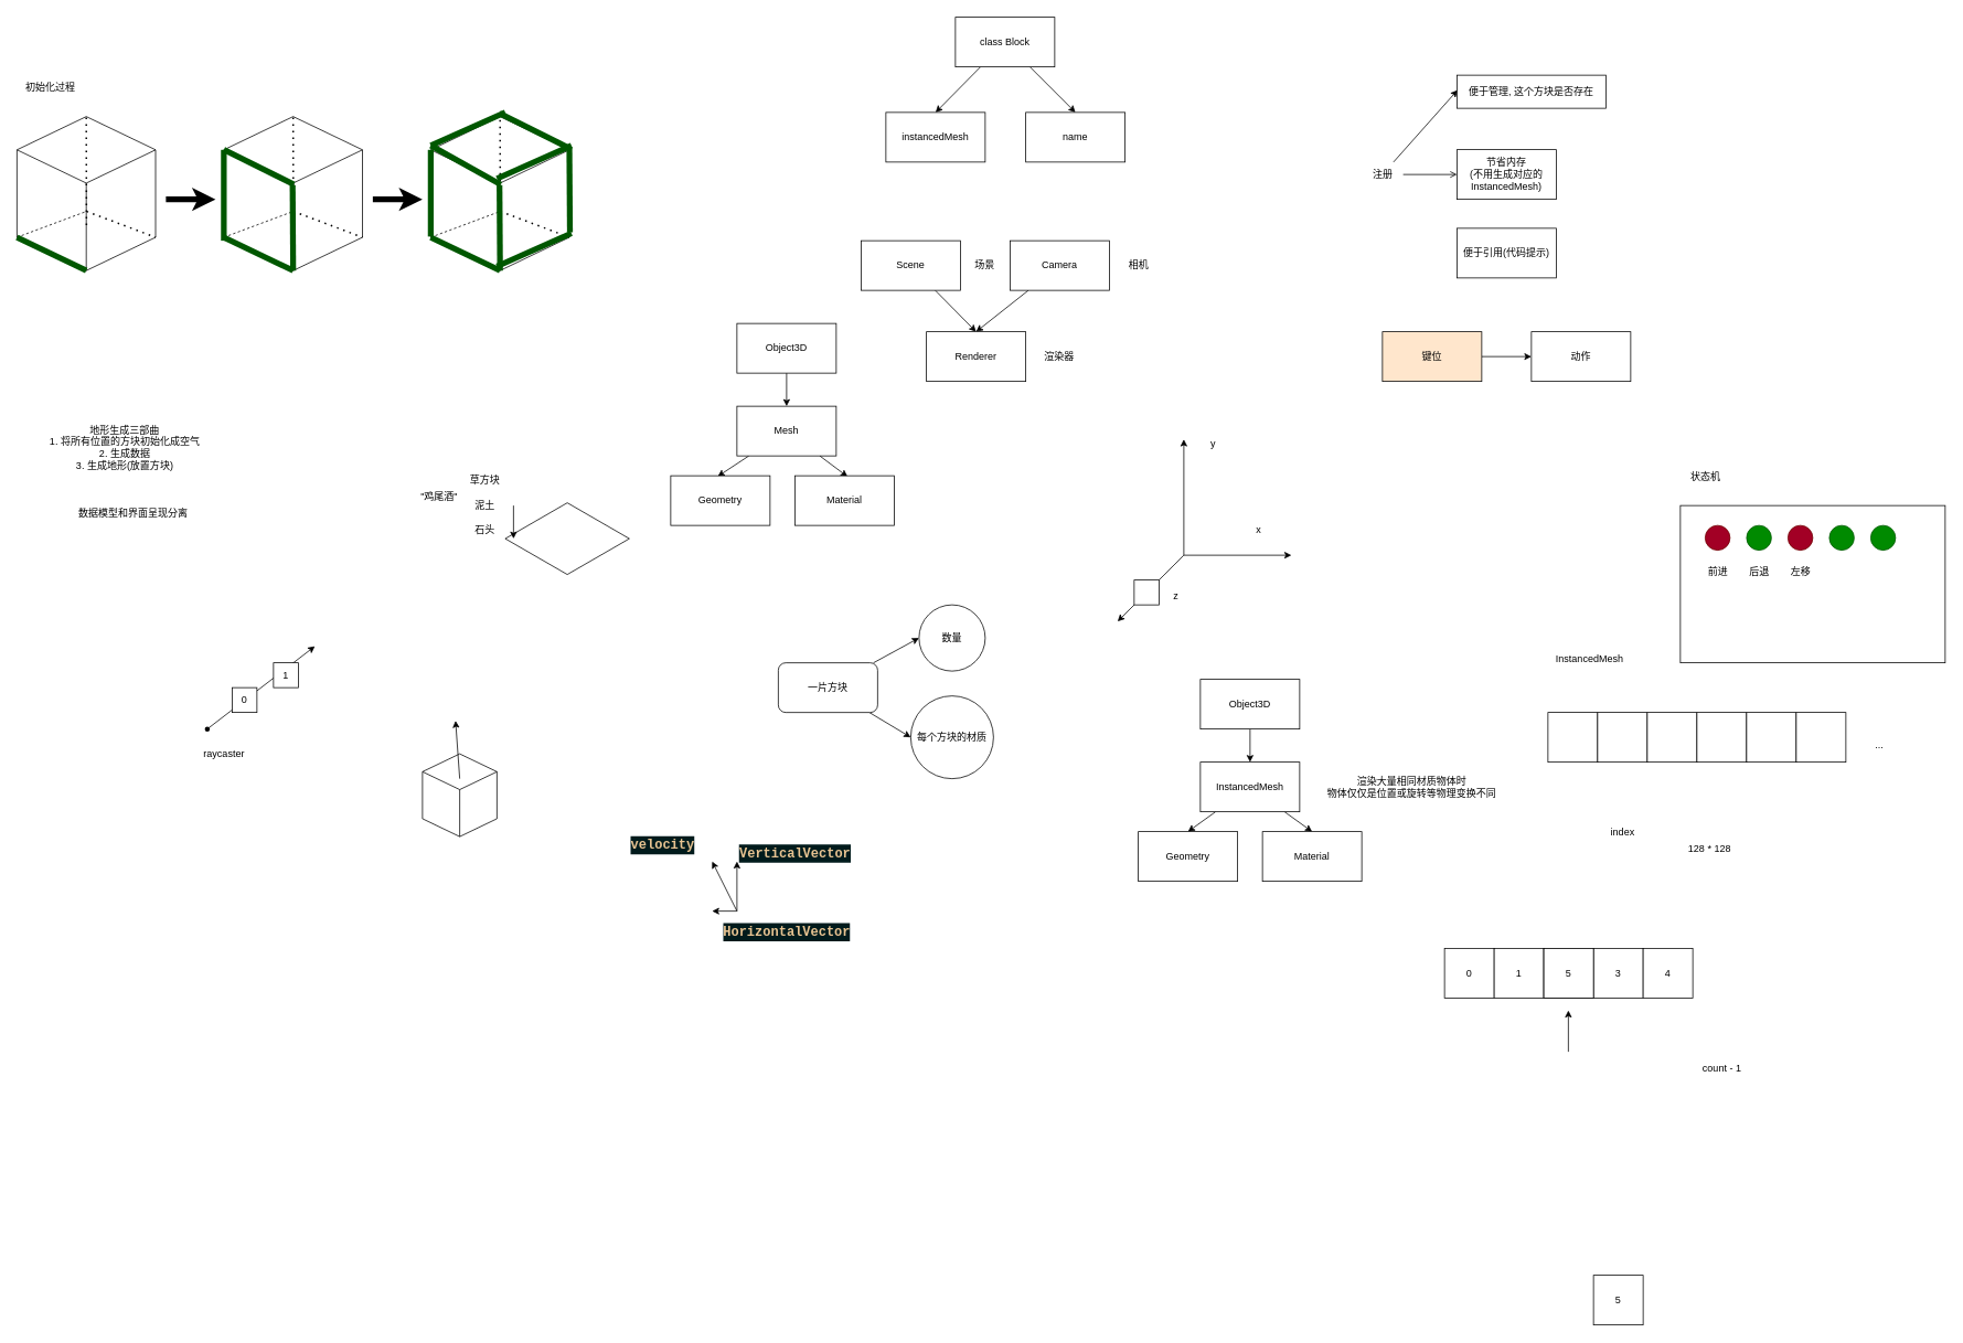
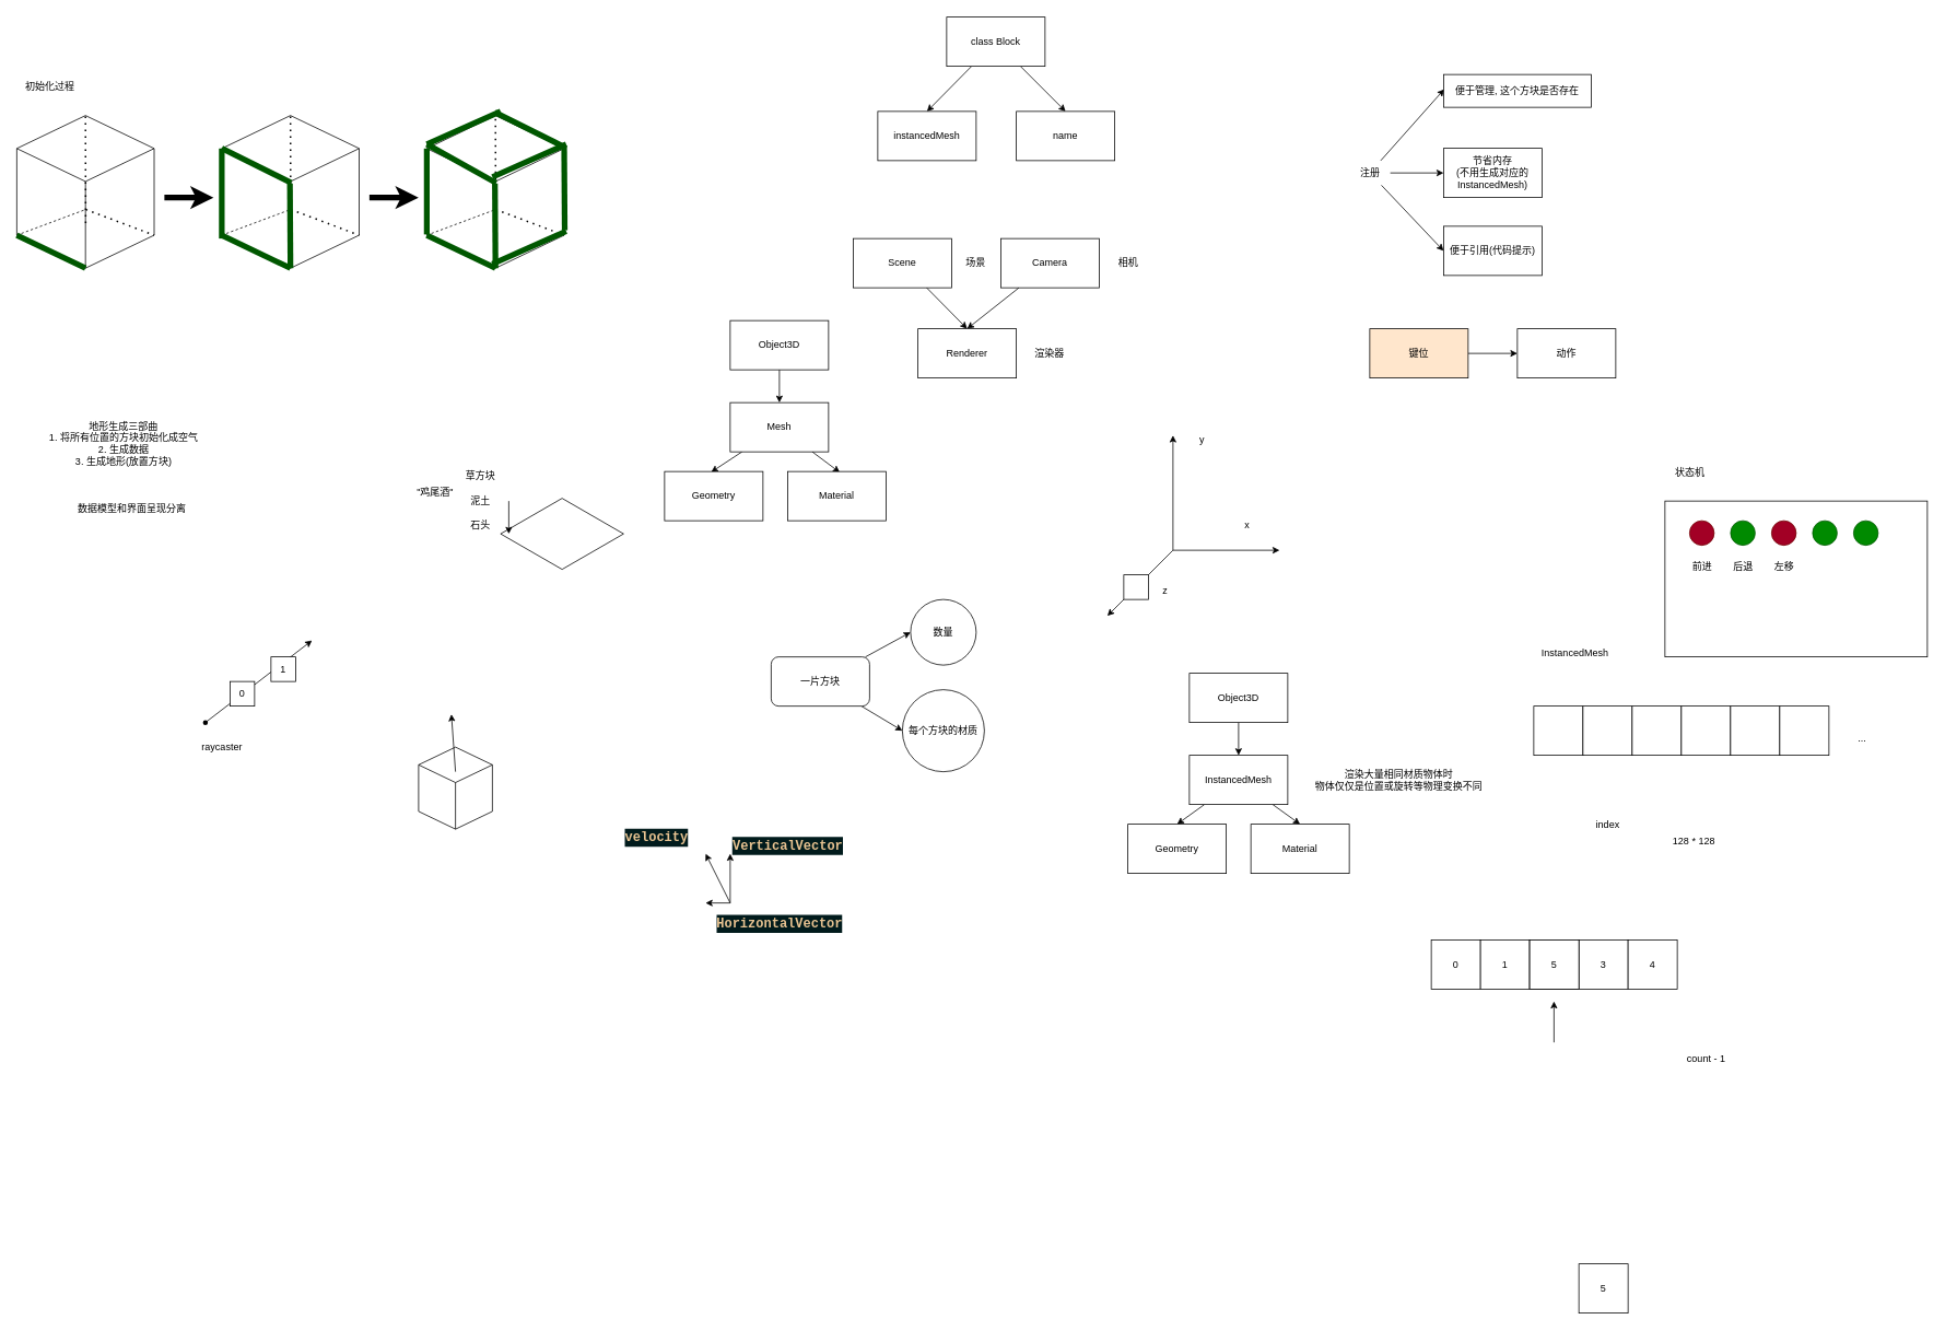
- <mxCell id="69" style="edgeStyle=none;html=1;entryX=0;entryY=0.5;entryDx=0;entryDy=0;endArrow=open;" parent="1" source="71" target="73" edge="1"><mxGeometry relative="1" as="geometry" /></mxCell>
+ <mxCell id="69" style="edgeStyle=none;html=1;entryX=0;entryY=0.5;entryDx=0;entryDy=0;" parent="1" source="71" target="73" edge="1"><mxGeometry relative="1" as="geometry" /></mxCell>
+ <mxCell id="70" style="edgeStyle=none;html=1;entryX=0;entryY=0.5;entryDx=0;entryDy=0;" parent="1" source="71" target="74" edge="1"><mxGeometry relative="1" as="geometry" /></mxCell>
